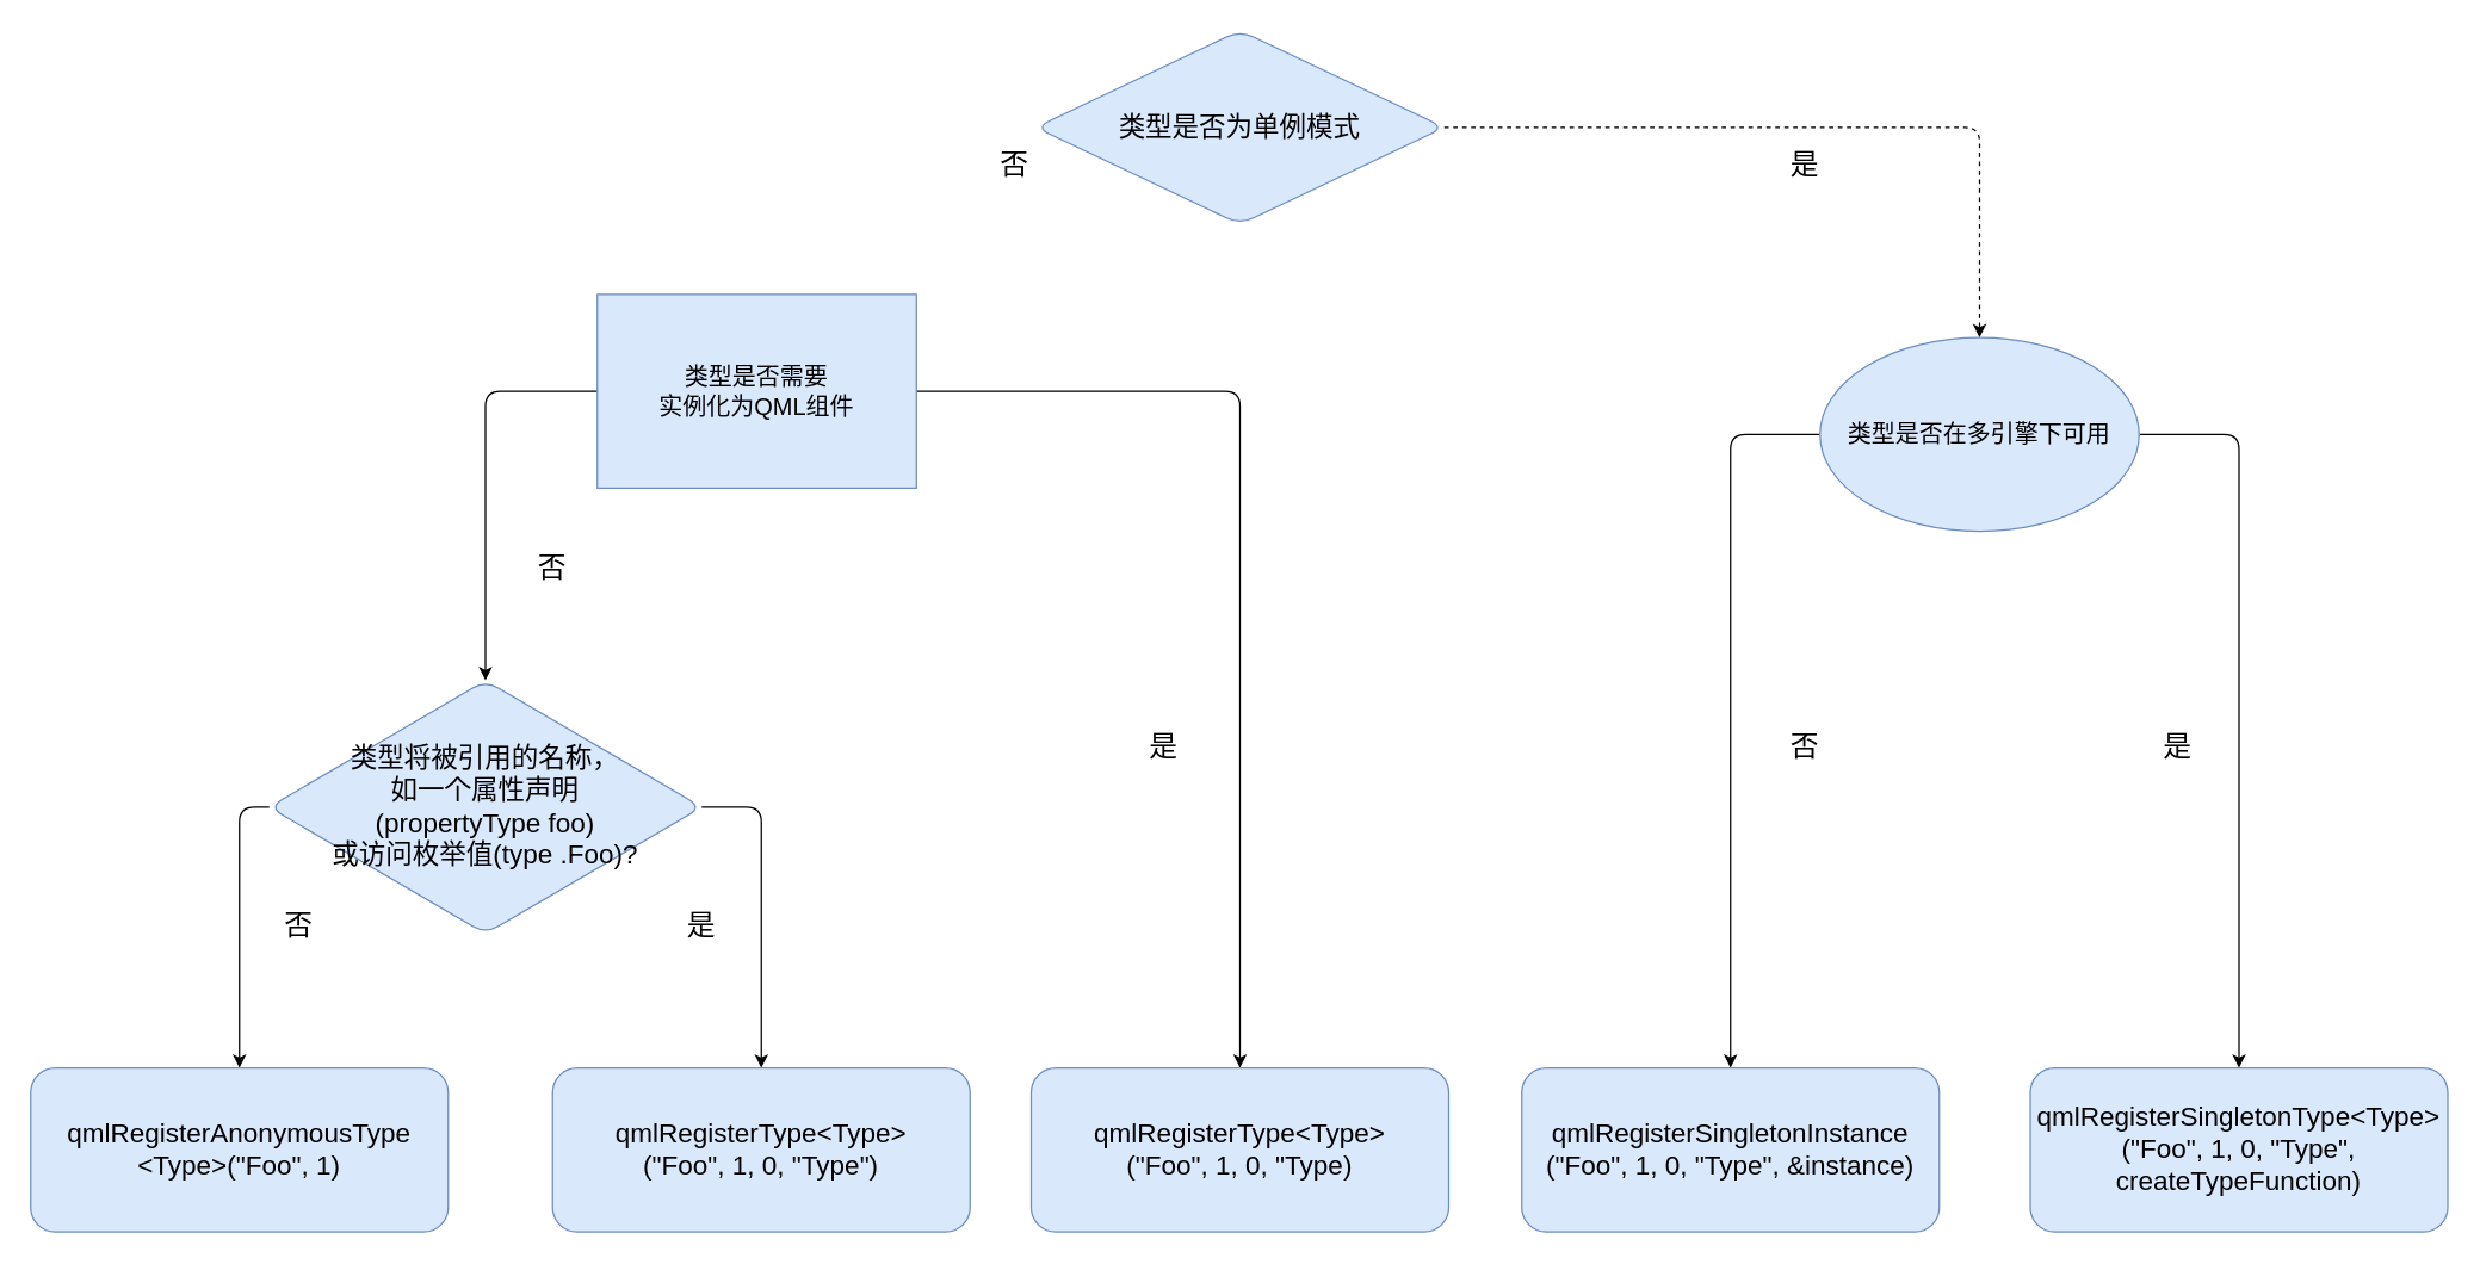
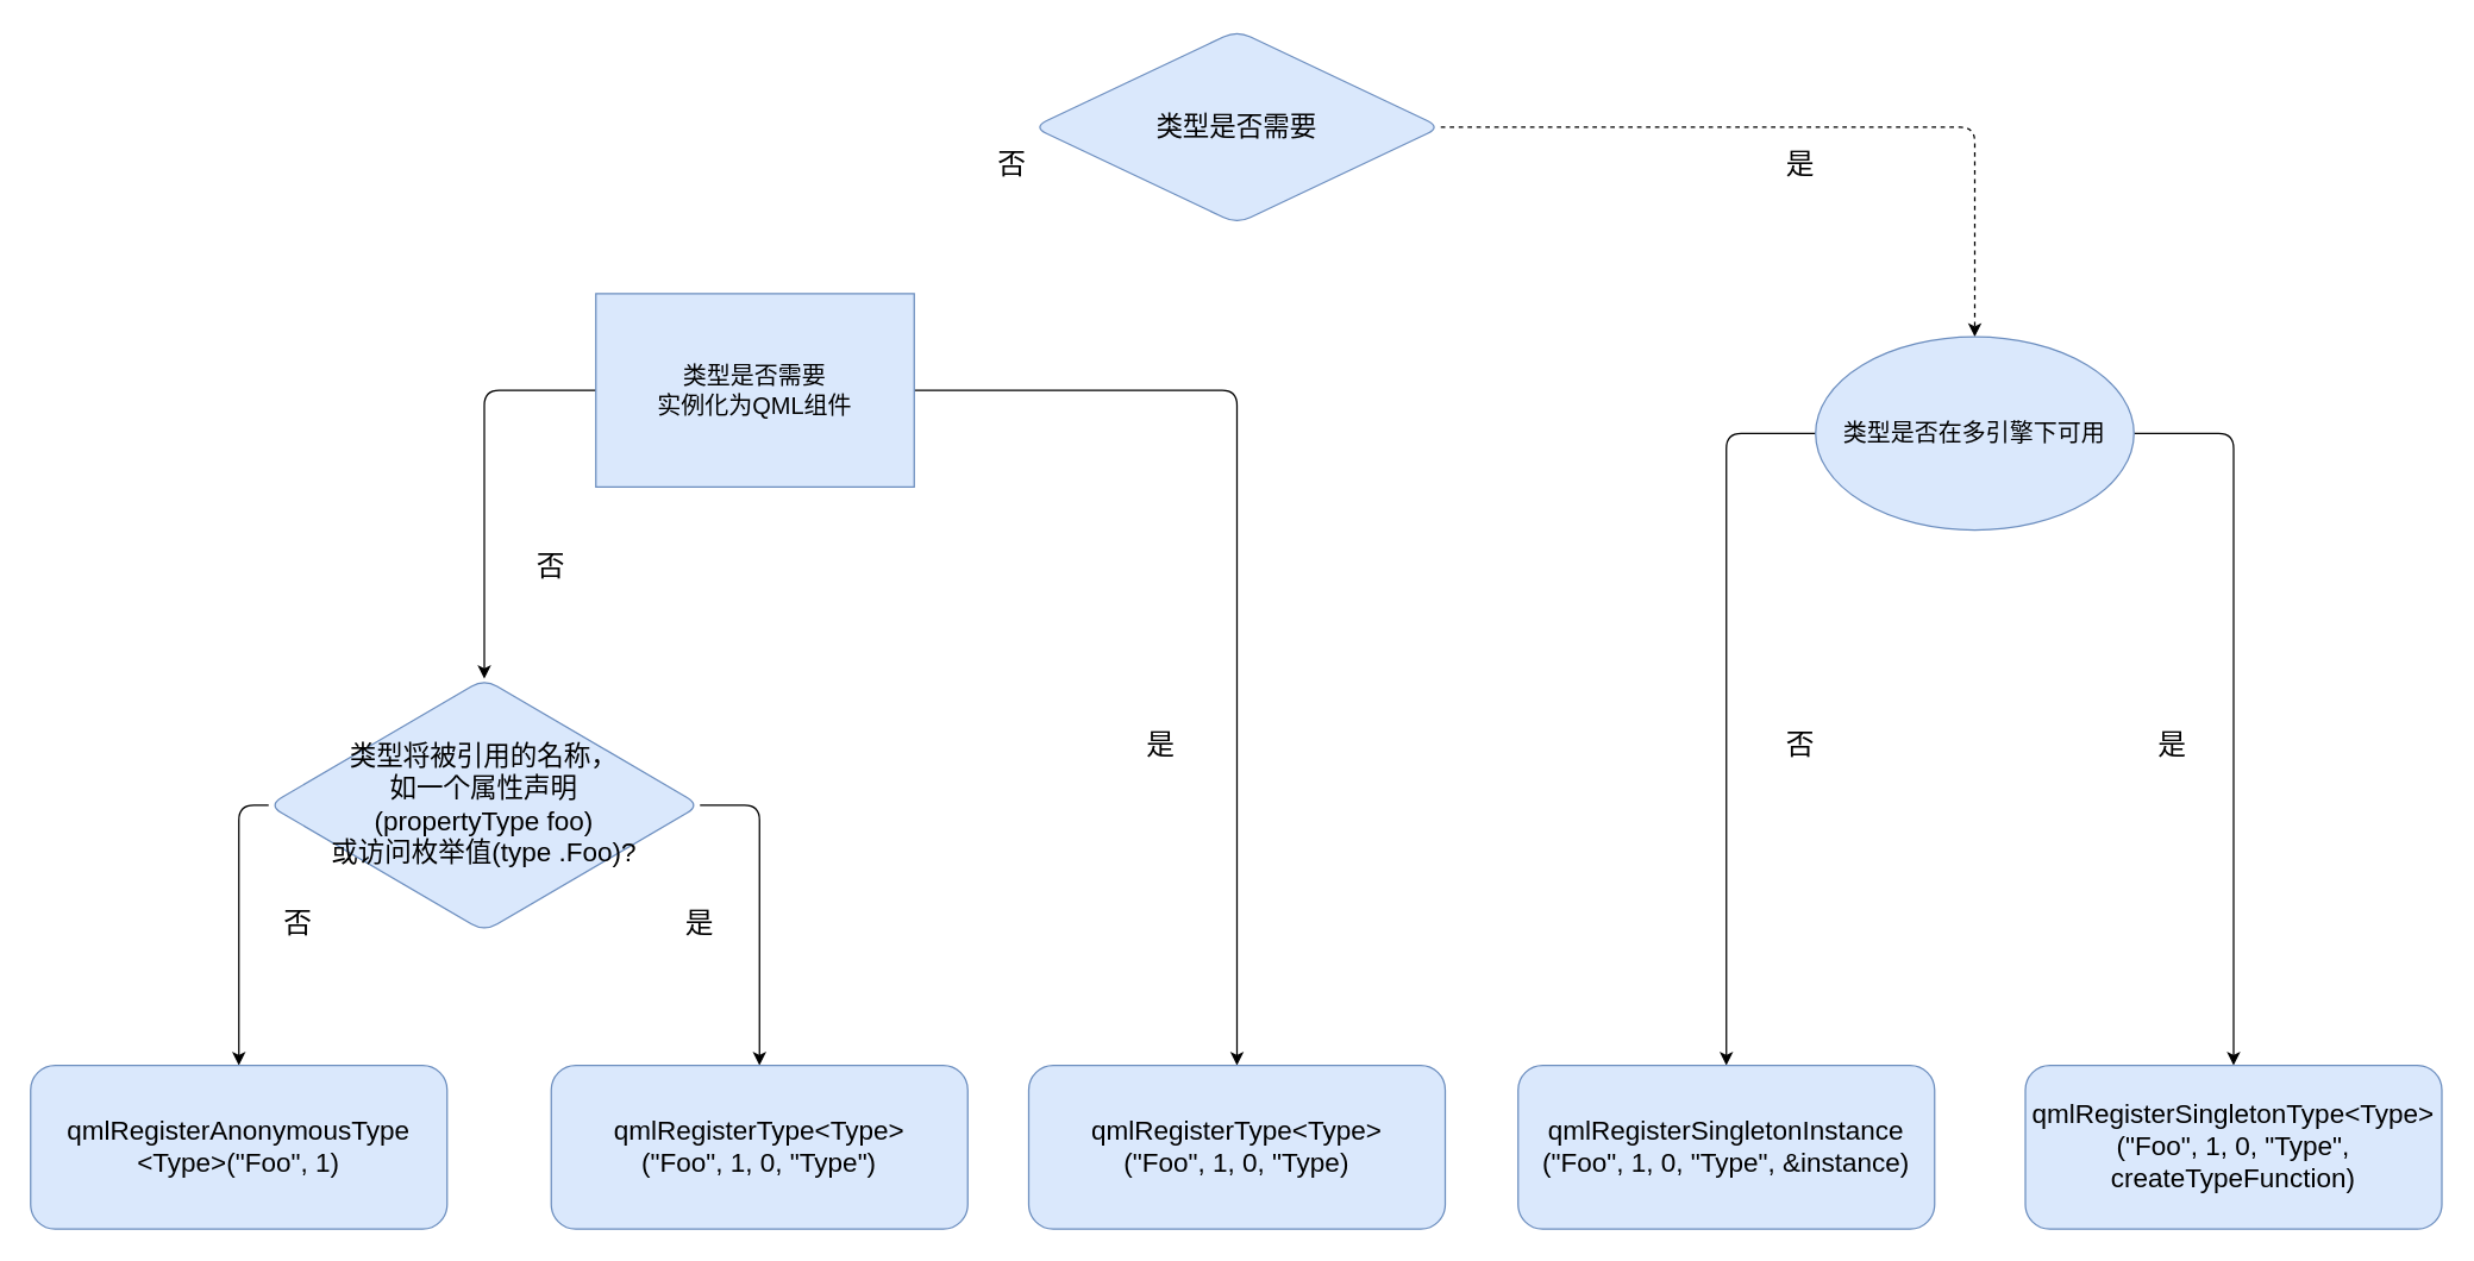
- <mxCell id="3" value="&lt;font style=&quot;font-size: 18px;&quot;&gt;类型是否为单例模式&lt;/font&gt;" style="rhombus;whiteSpace=wrap;html=1;fillColor=#dae8fc;strokeColor=#6c8ebf;rounded=1;" vertex="1" parent="1"><mxGeometry x="694" y="20" width="274" height="130" as="geometry" /></mxCell>
+ <mxCell id="3" value="&lt;font style=&quot;font-size: 18px;&quot;&gt;类型是否需要&lt;/font&gt;" style="rhombus;whiteSpace=wrap;html=1;fillColor=#dae8fc;strokeColor=#6c8ebf;rounded=1;" vertex="1" parent="1"><mxGeometry x="694" y="20" width="274" height="130" as="geometry" /></mxCell>
